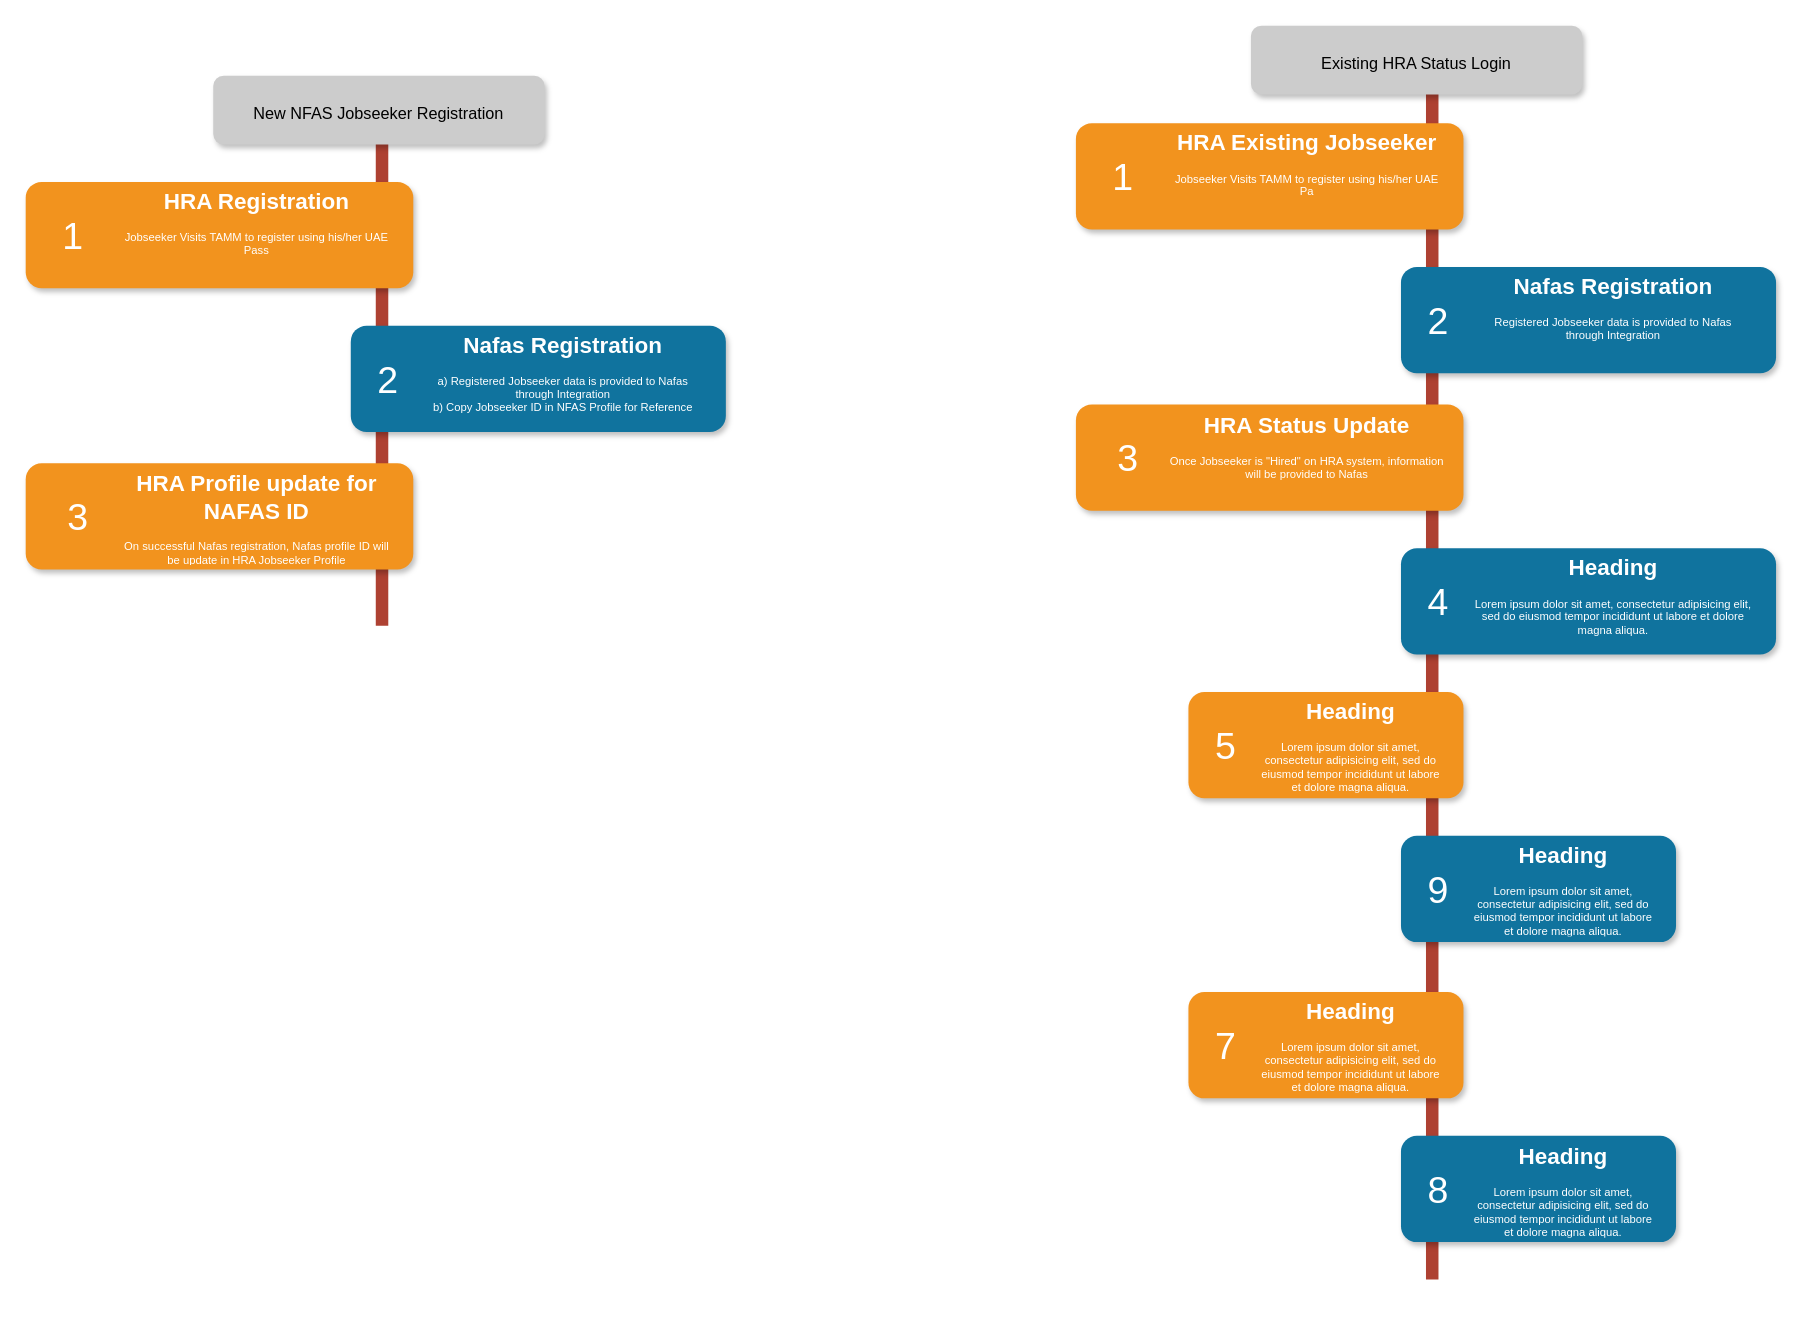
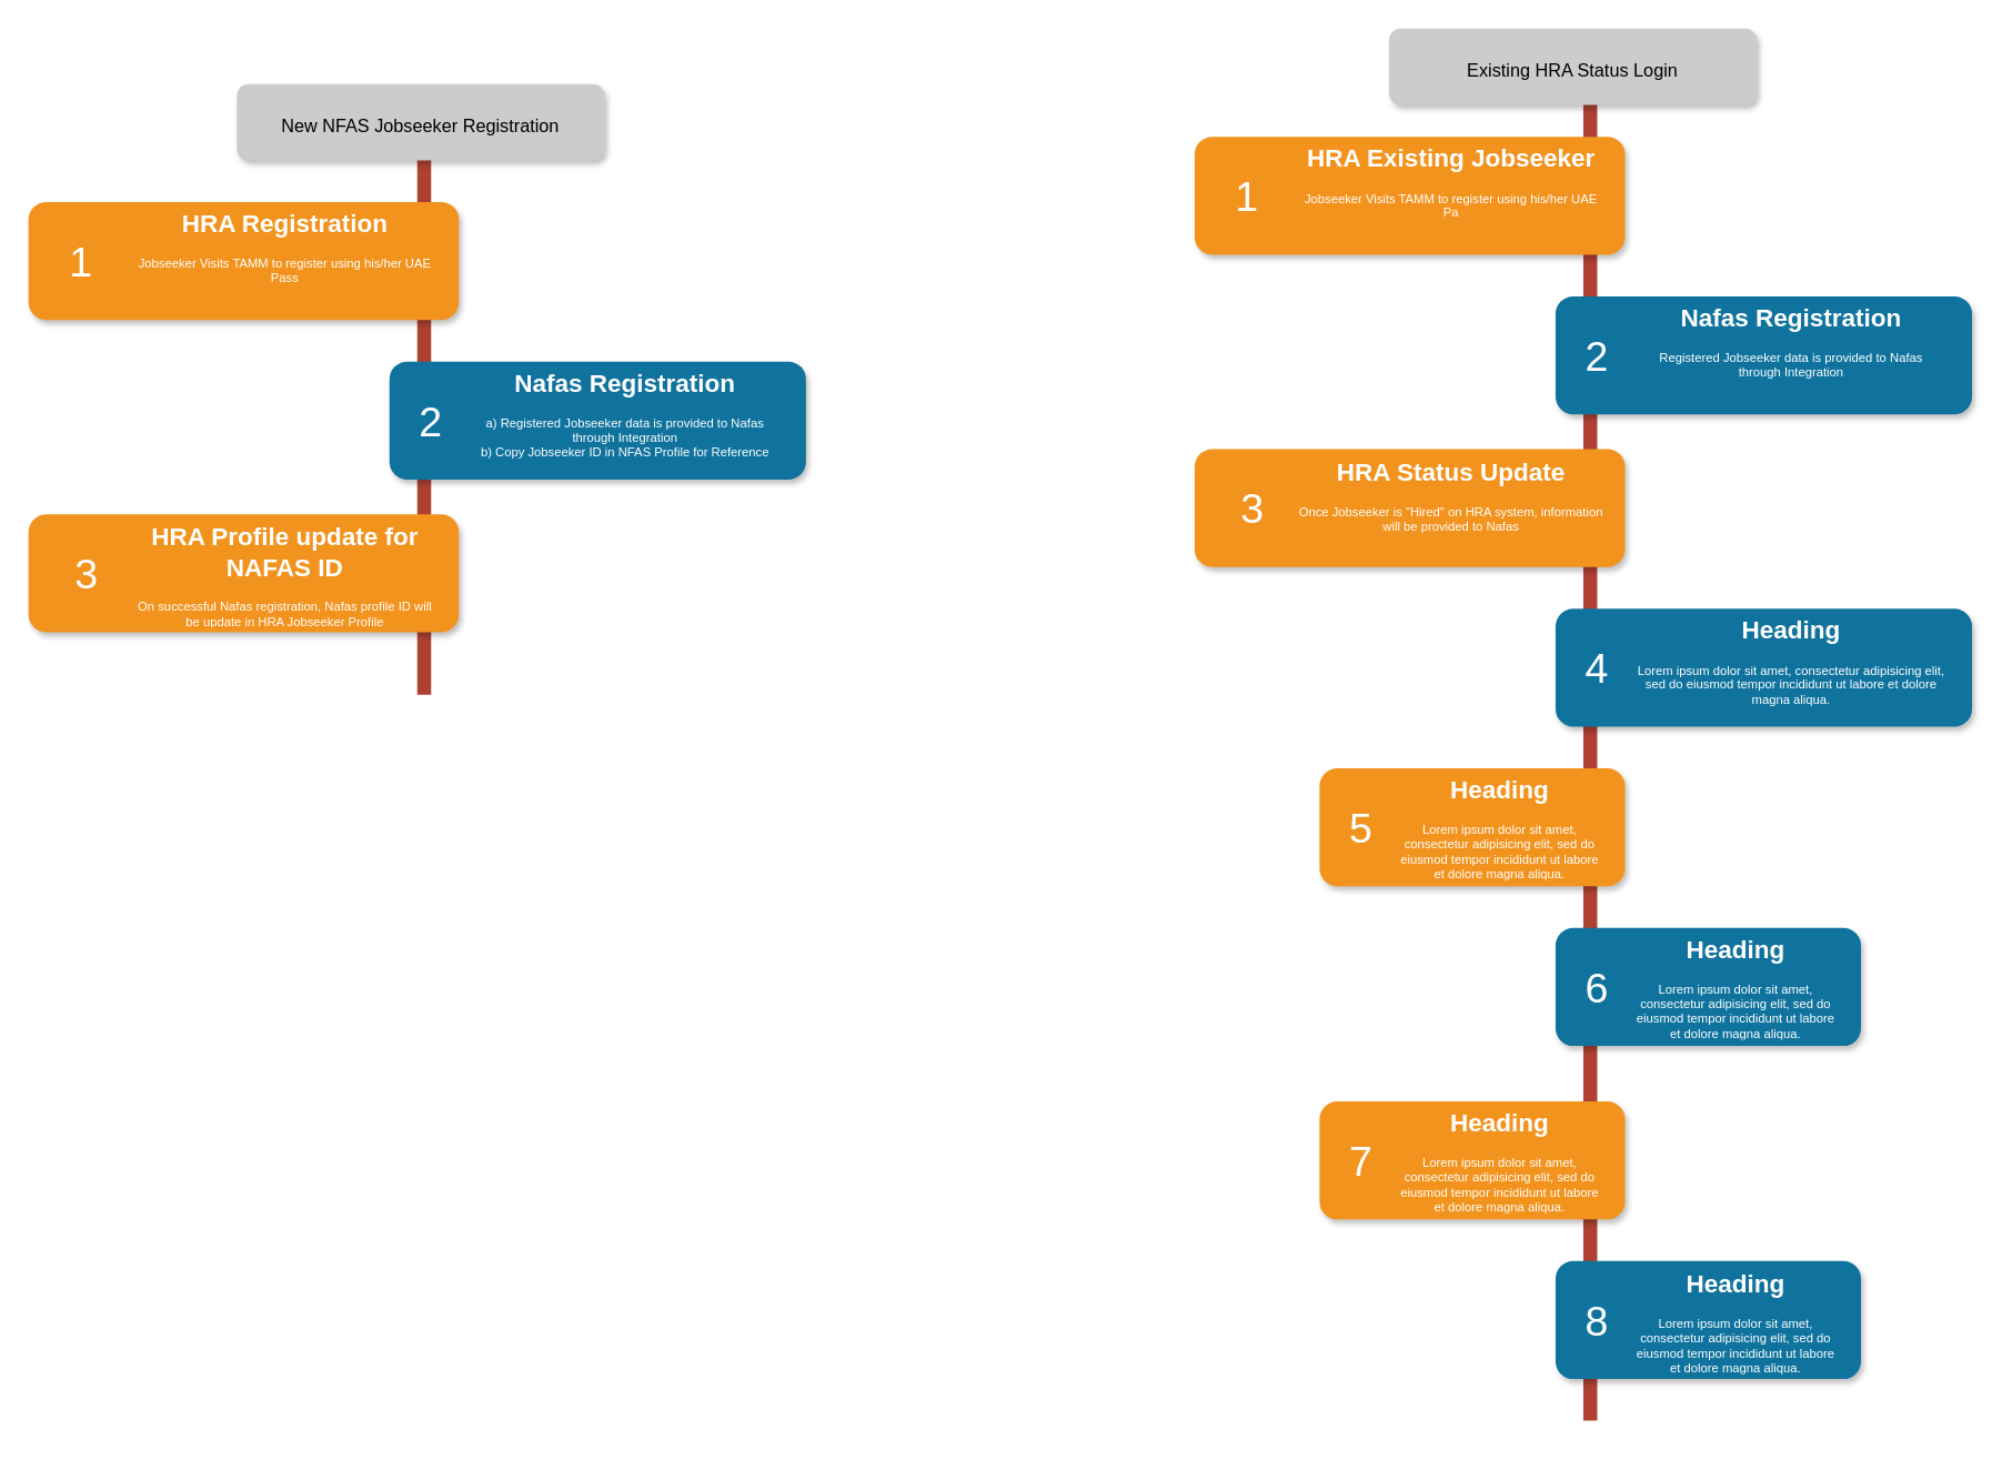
- <mxCell id="29" value="9" style="text;html=1;strokeColor=none;fillColor=none;align=center;verticalAlign=middle;whiteSpace=wrap;fontSize=30;fontColor=#FFFFFF;" vertex="1" parent="1"><mxGeometry x="1130" y="701" width="40" height="20" as="geometry" /></mxCell>
+ <mxCell id="29" value="6" style="text;html=1;strokeColor=none;fillColor=none;align=center;verticalAlign=middle;whiteSpace=wrap;fontSize=30;fontColor=#FFFFFF;" vertex="1" parent="1"><mxGeometry x="1130" y="701" width="40" height="20" as="geometry" /></mxCell>
